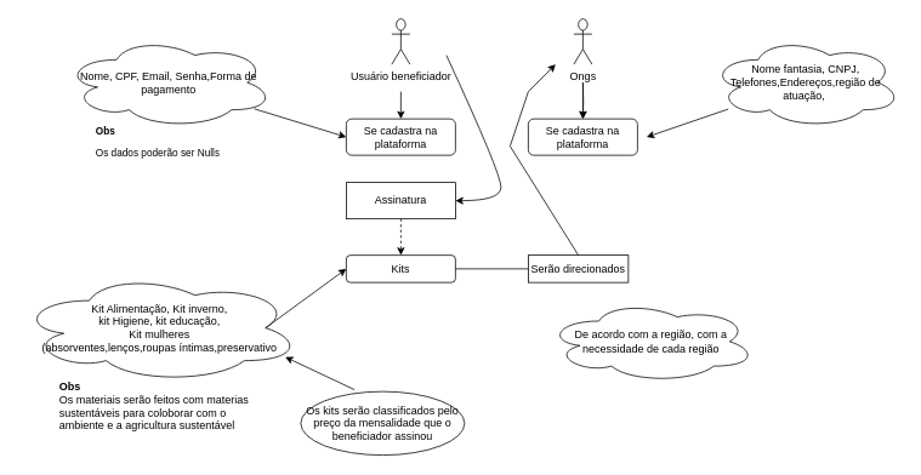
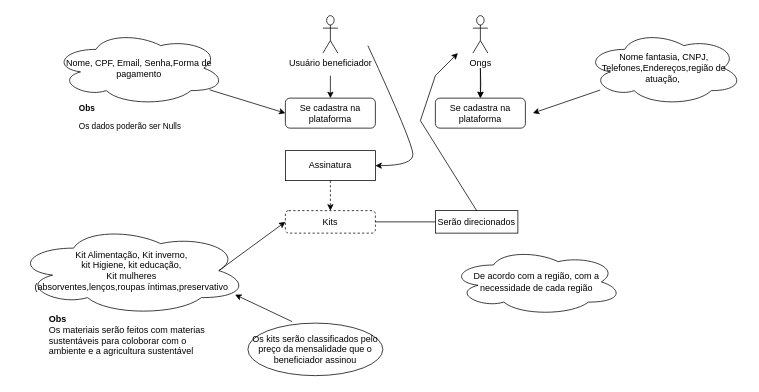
- <mxCell id="4" value="Kits" style="rounded=1;whiteSpace=wrap;html=1;fontSize=12;glass=0;strokeWidth=1;shadow=0;" parent="1" vertex="1"><mxGeometry x="380" y="280" width="120" height="30" as="geometry" /></mxCell>
+ <mxCell id="4" value="Kits" style="rounded=1;whiteSpace=wrap;html=1;fontSize=12;glass=0;strokeWidth=1;shadow=0;dashed=1;" parent="1" vertex="1"><mxGeometry x="380" y="280" width="120" height="30" as="geometry" /></mxCell>
